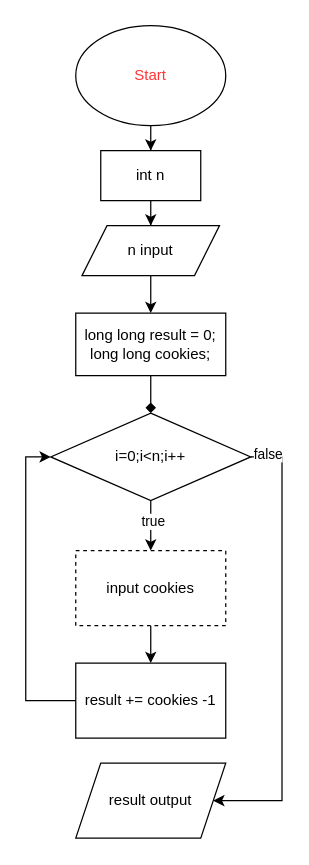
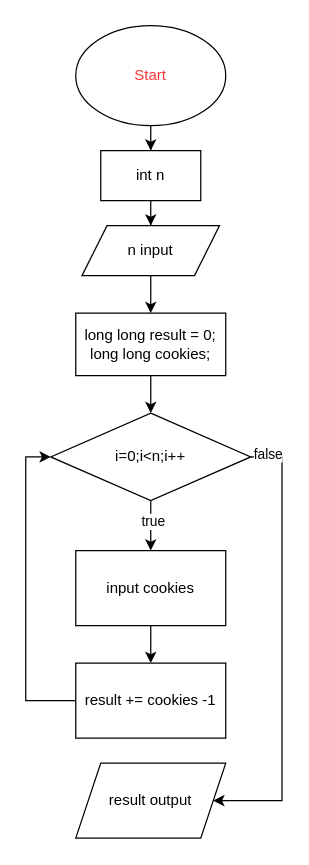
- <mxCell id="8" style="edgeStyle=orthogonalEdgeStyle;rounded=0;orthogonalLoop=1;jettySize=auto;html=1;endArrow=diamond;" edge="1" parent="1" source="9" target="14"><mxGeometry relative="1" as="geometry" /></mxCell>
+ <mxCell id="8" style="edgeStyle=orthogonalEdgeStyle;rounded=0;orthogonalLoop=1;jettySize=auto;html=1;" edge="1" parent="1" source="9" target="14"><mxGeometry relative="1" as="geometry" /></mxCell>
- <mxCell id="16" value="input cookies" style="rounded=0;whiteSpace=wrap;html=1;dashed=1;" vertex="1" parent="1"><mxGeometry x="60" y="440" width="120" height="60" as="geometry" /></mxCell>
+ <mxCell id="16" value="input cookies" style="rounded=0;whiteSpace=wrap;html=1;" vertex="1" parent="1"><mxGeometry x="60" y="440" width="120" height="60" as="geometry" /></mxCell>
